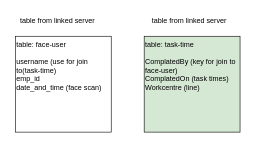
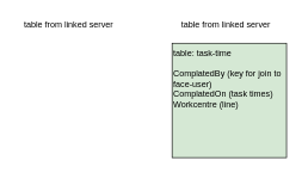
- <mxCell id="2" value="table: face-user&lt;div&gt;&lt;br&gt;&lt;/div&gt;&lt;div&gt;username (use for join to(task-time)&lt;/div&gt;&lt;div&gt;emp_id&lt;/div&gt;&lt;div&gt;date_and_time (face scan)&lt;/div&gt;" style="whiteSpace=wrap;html=1;aspect=fixed;align=left;verticalAlign=top;" parent="1" vertex="1"><mxGeometry x="25" y="60" width="160" height="160" as="geometry" /></mxCell>
